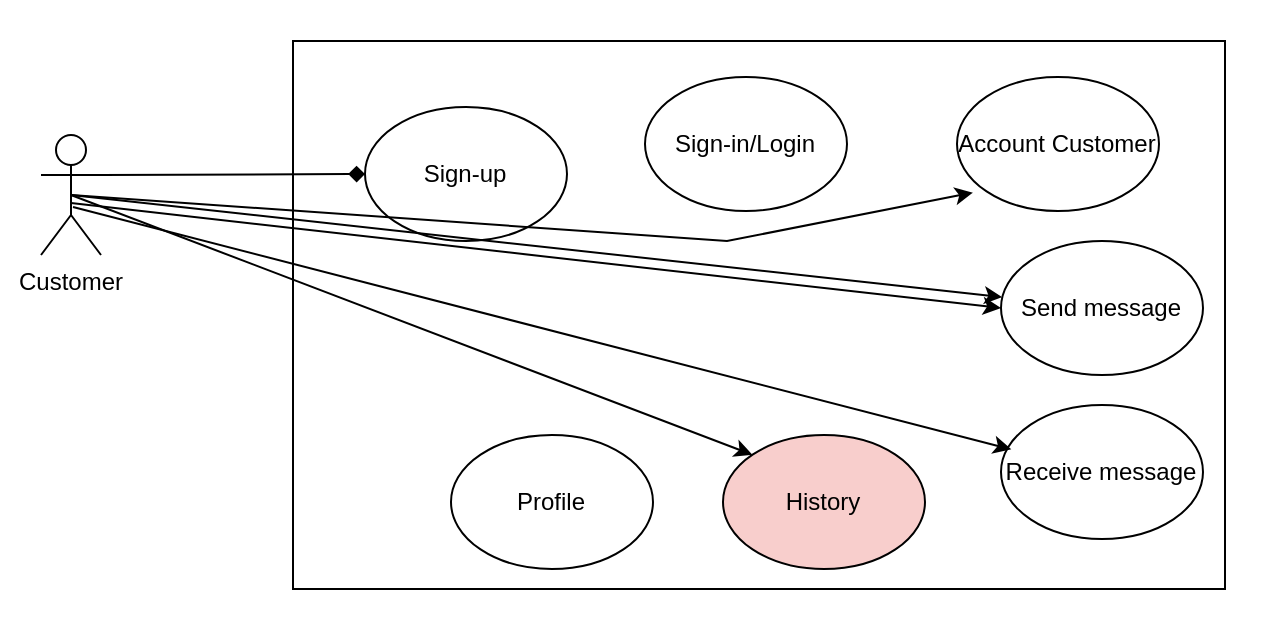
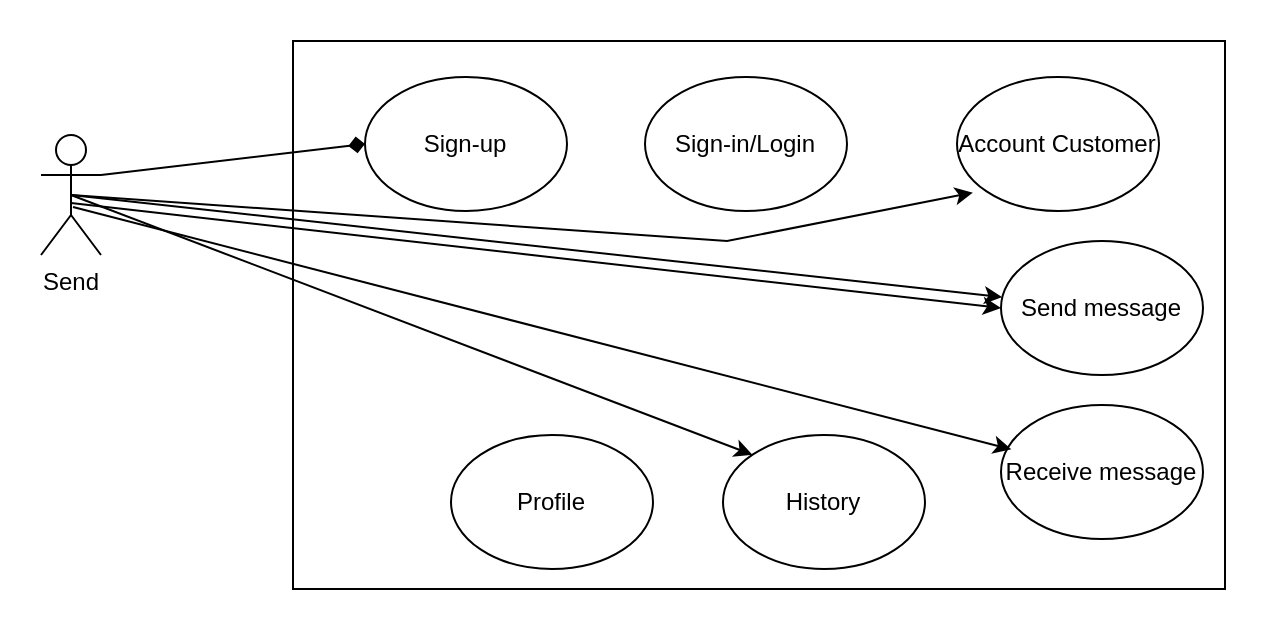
- <mxCell id="4" value="Sign-up" style="ellipse;whiteSpace=wrap;html=1;" vertex="1" parent="1"><mxGeometry x="182" y="53" width="101" height="67" as="geometry" /></mxCell>
+ <mxCell id="4" value="Sign-up" style="ellipse;whiteSpace=wrap;html=1;" vertex="1" parent="1"><mxGeometry x="182" y="38" width="101" height="67" as="geometry" /></mxCell>
- <mxCell id="3" value="Customer" style="shape=umlActor;verticalLabelPosition=bottom;verticalAlign=top;html=1;outlineConnect=0;" vertex="1" parent="1"><mxGeometry x="20" y="67" width="30" height="60" as="geometry" /></mxCell>
+ <mxCell id="3" value="Send" style="shape=umlActor;verticalLabelPosition=bottom;verticalAlign=top;html=1;outlineConnect=0;" vertex="1" parent="1"><mxGeometry x="20" y="67" width="30" height="60" as="geometry" /></mxCell>
- <mxCell id="7" value="History" style="ellipse;whiteSpace=wrap;html=1;fillColor=#f8cecc;" vertex="1" parent="1"><mxGeometry x="361" y="217" width="101" height="67" as="geometry" /></mxCell>
+ <mxCell id="7" value="History" style="ellipse;whiteSpace=wrap;html=1;" vertex="1" parent="1"><mxGeometry x="361" y="217" width="101" height="67" as="geometry" /></mxCell>
